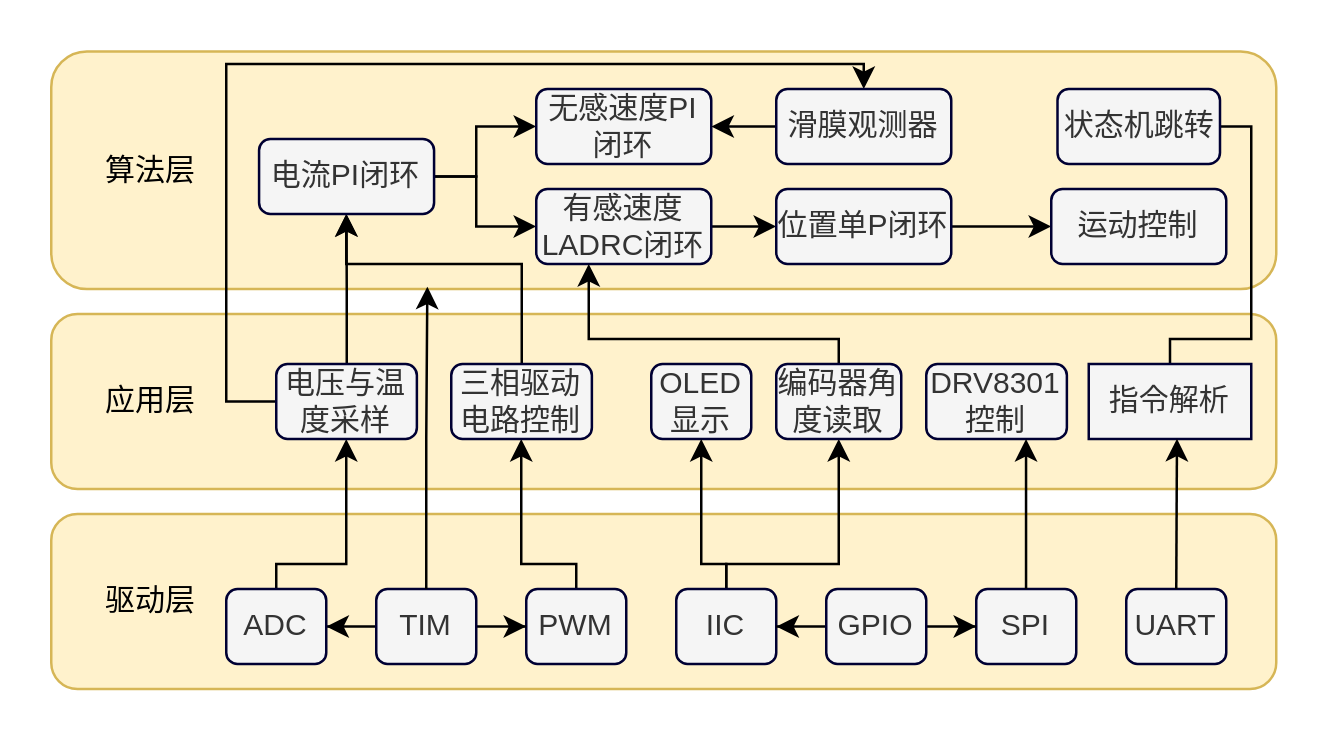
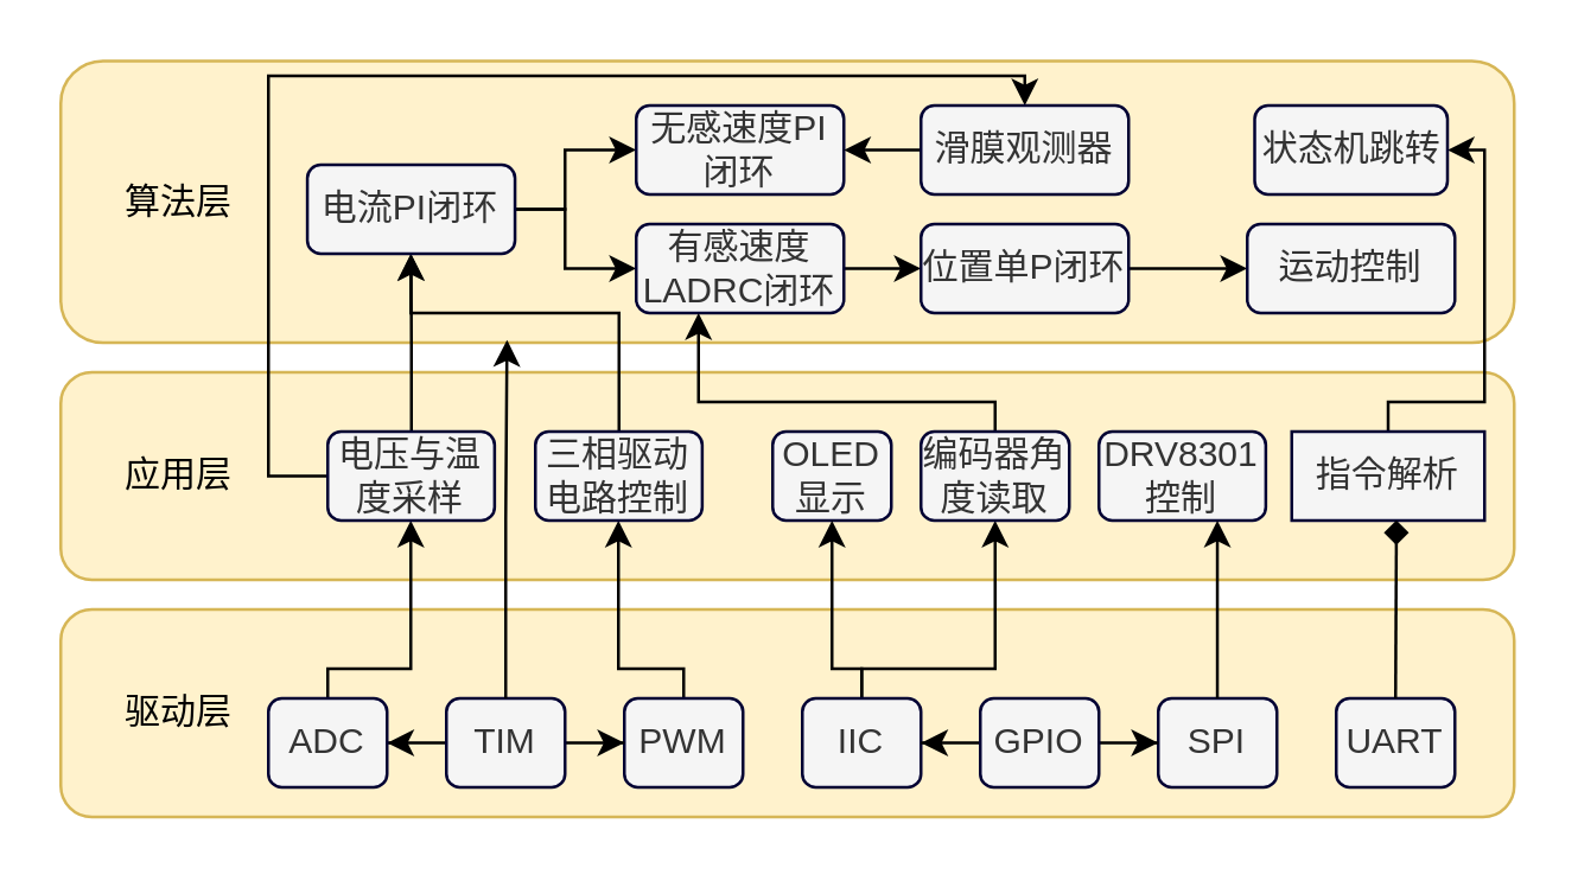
- <mxCell id="27" style="edgeStyle=orthogonalEdgeStyle;rounded=0;orthogonalLoop=1;jettySize=auto;html=1;exitX=0.5;exitY=0;exitDx=0;exitDy=0;endArrow=none;" edge="1" parent="1" source="28" target="48"><mxGeometry relative="1" as="geometry"><Array as="points"><mxPoint x="468" y="135" /><mxPoint x="500" y="135" /><mxPoint x="500" y="50" /></Array></mxGeometry></mxCell>
+ <mxCell id="27" style="edgeStyle=orthogonalEdgeStyle;rounded=0;orthogonalLoop=1;jettySize=auto;html=1;exitX=0.5;exitY=0;exitDx=0;exitDy=0;" edge="1" parent="1" source="28" target="48"><mxGeometry relative="1" as="geometry"><Array as="points"><mxPoint x="468" y="135" /><mxPoint x="500" y="135" /><mxPoint x="500" y="50" /></Array></mxGeometry></mxCell>
- <mxCell id="46" value="" style="endArrow=classic;html=1;rounded=0;exitX=0.5;exitY=0;exitDx=0;exitDy=0;entryX=0.543;entryY=0.997;entryDx=0;entryDy=0;entryPerimeter=0;" edge="1" parent="1" source="26" target="28"><mxGeometry width="50" height="50" relative="1" as="geometry"><mxPoint x="265" y="155" as="sourcePoint" /><mxPoint x="265" y="185" as="targetPoint" /></mxGeometry></mxCell>
+ <mxCell id="46" value="" style="endArrow=diamond;html=1;rounded=0;exitX=0.5;exitY=0;exitDx=0;exitDy=0;entryX=0.543;entryY=0.997;entryDx=0;entryDy=0;entryPerimeter=0;" edge="1" parent="1" source="26" target="28"><mxGeometry width="50" height="50" relative="1" as="geometry"><mxPoint x="265" y="155" as="sourcePoint" /><mxPoint x="265" y="185" as="targetPoint" /></mxGeometry></mxCell>
